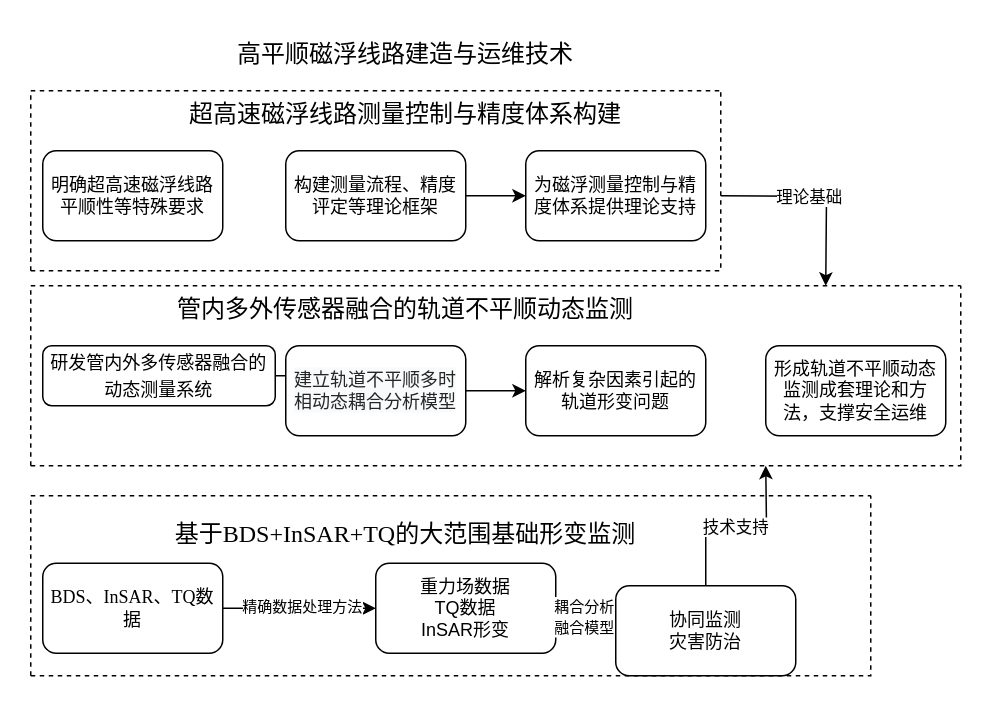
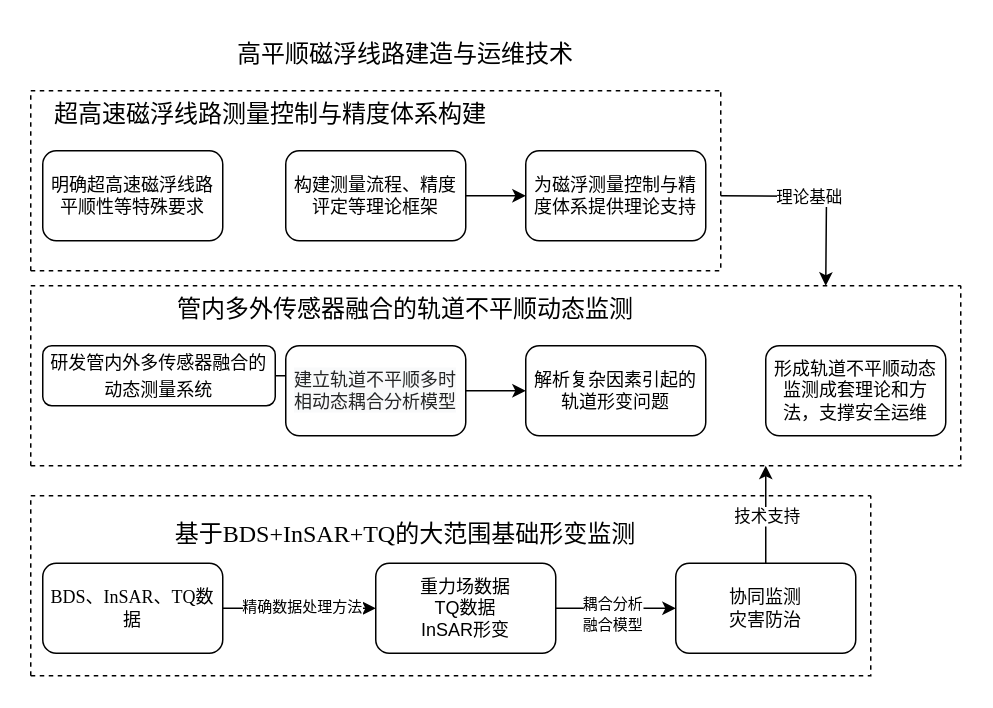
- <mxCell id="4" value="&lt;span style=&quot;font-size: 16px;&quot;&gt;&lt;font face=&quot;Helvetica&quot;&gt;超高速磁浮线路测量控制与精度体系构建&lt;/font&gt;&lt;/span&gt;" style="text;html=1;align=center;verticalAlign=middle;whiteSpace=wrap;rounded=0;" vertex="1" parent="1"><mxGeometry x="110" y="60" width="320" height="30" as="geometry" /></mxCell>
+ <mxCell id="4" value="&lt;span style=&quot;font-size: 16px;&quot;&gt;&lt;font face=&quot;Helvetica&quot;&gt;超高速磁浮线路测量控制与精度体系构建&lt;/font&gt;&lt;/span&gt;" style="text;html=1;align=center;verticalAlign=middle;whiteSpace=wrap;rounded=0;" vertex="1" parent="1"><mxGeometry x="20" y="60" width="320" height="30" as="geometry" /></mxCell>
- <mxCell id="30" value="&lt;div&gt;协同监测&lt;/div&gt;&lt;div&gt;灾害防治&lt;/div&gt;" style="rounded=1;whiteSpace=wrap;html=1;" vertex="1" parent="1"><mxGeometry x="410" y="390" width="120" height="60" as="geometry" /></mxCell>
+ <mxCell id="30" value="&lt;div&gt;协同监测&lt;/div&gt;&lt;div&gt;灾害防治&lt;/div&gt;" style="rounded=1;whiteSpace=wrap;html=1;" vertex="1" parent="1"><mxGeometry x="450" y="375" width="120" height="60" as="geometry" /></mxCell>
